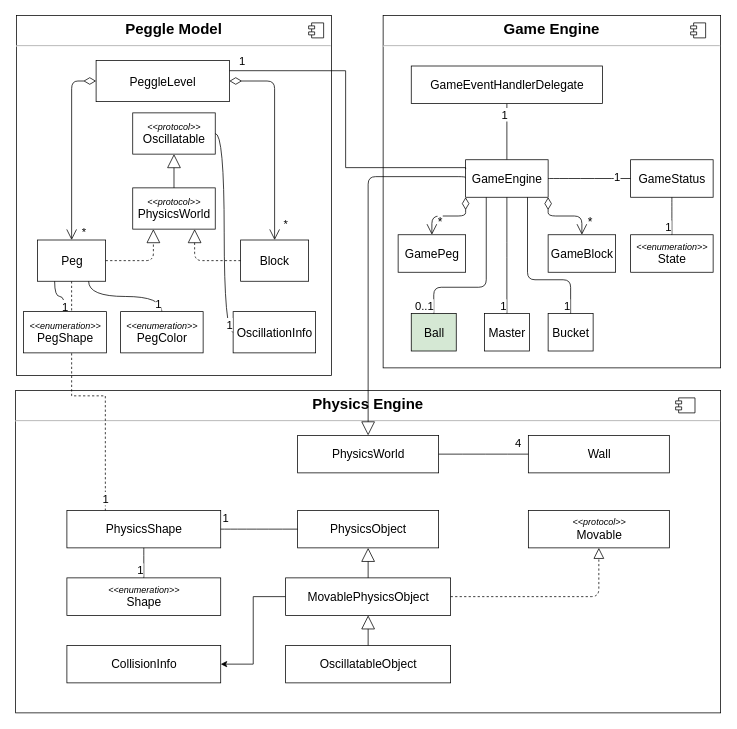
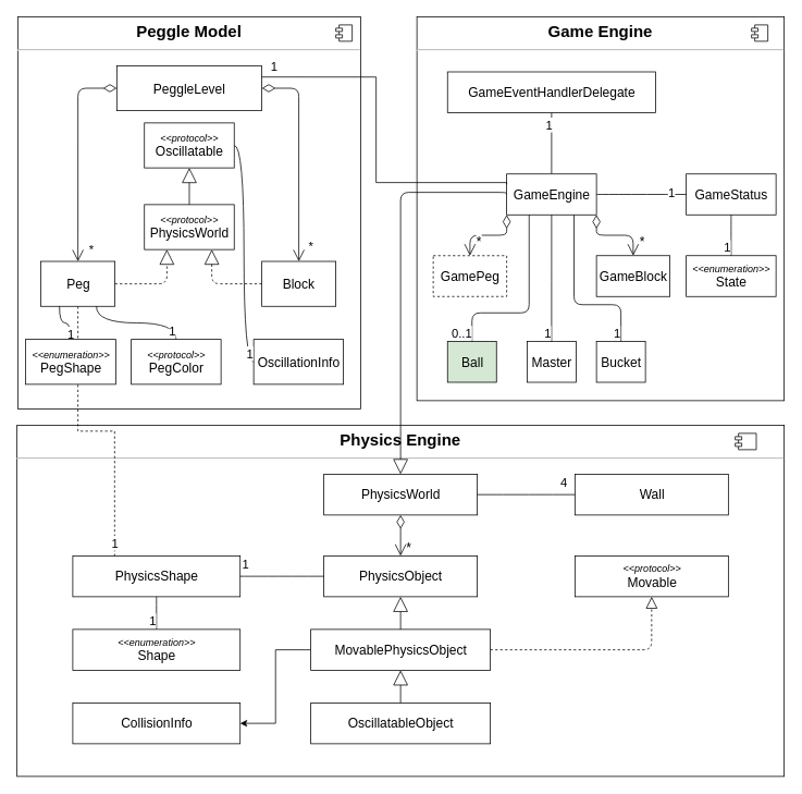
- <mxCell id="44" value="&lt;font style=&quot;font-size: 16px&quot;&gt;PeggleLevel&lt;/font&gt;" style="html=1;" parent="1" vertex="1"><mxGeometry x="127.304" y="80" width="177.692" height="55" as="geometry" /></mxCell>
+ <mxCell id="44" value="&lt;font style=&quot;font-size: 16px&quot;&gt;PeggleLevel&lt;/font&gt;" style="html=1;" parent="1" vertex="1"><mxGeometry x="142.304" y="80" width="177.692" height="55" as="geometry" /></mxCell>
- <mxCell id="25" value="&lt;font style=&quot;font-size: 16px&quot;&gt;GamePeg&lt;/font&gt;" style="html=1;" parent="1" vertex="1"><mxGeometry x="530" y="312.5" width="90" height="50" as="geometry" /></mxCell>
+ <mxCell id="25" value="&lt;font style=&quot;font-size: 16px&quot;&gt;GamePeg&lt;/font&gt;" style="html=1;dashed=1;" parent="1" vertex="1"><mxGeometry x="530" y="312.5" width="90" height="50" as="geometry" /></mxCell>
- <mxCell id="45" value="&lt;font&gt;&lt;font style=&quot;font-size: 12px&quot;&gt;&lt;i&gt;&amp;lt;&amp;lt;enumeration&amp;gt;&amp;gt;&lt;/i&gt;&lt;/font&gt;&lt;br&gt;&lt;span style=&quot;font-size: 16px&quot;&gt;PegColor&lt;/span&gt;&lt;/font&gt;" style="html=1;" parent="1" vertex="1"><mxGeometry x="160" y="415" width="110" height="55" as="geometry" /></mxCell>
+ <mxCell id="45" value="&lt;font&gt;&lt;font style=&quot;font-size: 12px&quot;&gt;&lt;i&gt;&amp;lt;&amp;lt;protocol&amp;gt;&amp;gt;&lt;/i&gt;&lt;/font&gt;&lt;br&gt;&lt;span style=&quot;font-size: 16px&quot;&gt;PegColor&lt;/span&gt;&lt;/font&gt;" style="html=1;" parent="1" vertex="1"><mxGeometry x="160" y="415" width="110" height="55" as="geometry" /></mxCell>
+ <mxCell id="6" value="" style="endArrow=open;html=1;endSize=12;startArrow=diamondThin;startSize=14;startFill=0;edgeStyle=orthogonalEdgeStyle;align=left;verticalAlign=bottom;entryX=0.5;entryY=0;entryDx=0;entryDy=0;exitX=0.5;exitY=1;exitDx=0;exitDy=0;fontStyle=0" parent="1" source="4" target="5" edge="1"><mxGeometry x="464.545" y="-440" as="geometry"><mxPoint x="1190.727" y="920" as="sourcePoint" /><mxPoint x="1464.182" y="920" as="targetPoint" /><Array as="points" /><mxPoint as="offset" /></mxGeometry></mxCell>
+ <mxCell id="7" value="*" style="edgeLabel;html=1;align=center;verticalAlign=middle;resizable=0;points=[];fontSize=16;fontStyle=0" parent="6" vertex="1" connectable="0"><mxGeometry x="0.65" y="1" relative="1" as="geometry"><mxPoint x="9" y="-1.38" as="offset" /></mxGeometry></mxCell>
